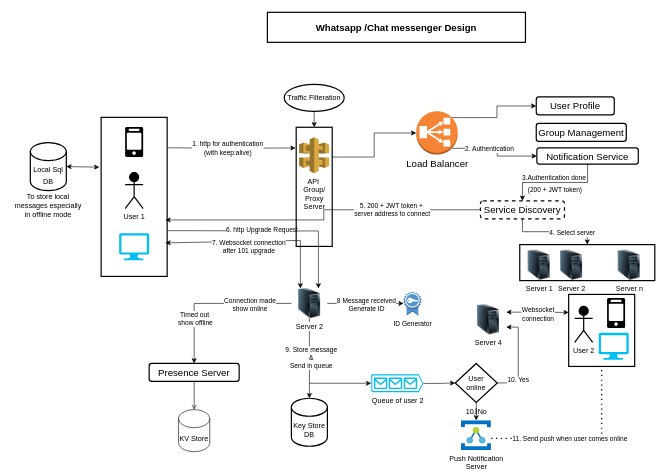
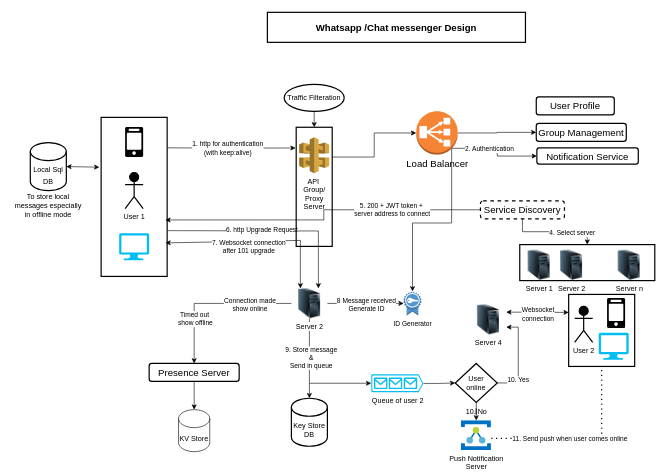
- <mxCell id="8" style="edgeStyle=orthogonalEdgeStyle;rounded=0;orthogonalLoop=1;jettySize=auto;html=1;exitX=0.855;exitY=0.145;exitDx=0;exitDy=0;exitPerimeter=0;entryX=0;entryY=0.5;entryDx=0;entryDy=0;labelBackgroundColor=none;strokeColor=#000000;fontSize=16;fontColor=#000000;" parent="1" source="12" target="13" edge="1"><mxGeometry relative="1" as="geometry" /></mxCell>
+ <mxCell id="8" style="edgeStyle=orthogonalEdgeStyle;rounded=0;orthogonalLoop=1;jettySize=auto;html=1;exitX=0.855;exitY=0.145;exitDx=0;exitDy=0;exitPerimeter=0;labelBackgroundColor=none;strokeColor=#000000;fontSize=16;fontColor=#000000;" parent="1" source="12" target="69" edge="1"><mxGeometry relative="1" as="geometry" /></mxCell>
+ <mxCell id="9" style="edgeStyle=orthogonalEdgeStyle;rounded=0;orthogonalLoop=1;jettySize=auto;html=1;exitX=1;exitY=0.5;exitDx=0;exitDy=0;exitPerimeter=0;entryX=0;entryY=0.5;entryDx=0;entryDy=0;labelBackgroundColor=none;strokeColor=#000000;fontSize=16;fontColor=#000000;" parent="1" source="12" target="14" edge="1"><mxGeometry relative="1" as="geometry" /></mxCell>
- <mxCell id="15" value="&lt;font style=&quot;font-size: 11px;&quot;&gt;3.Authentication done&amp;nbsp;&lt;/font&gt;&lt;div&gt;&lt;font style=&quot;font-size: 11px;&quot;&gt;(200 + JWT token)&lt;/font&gt;&lt;/div&gt;" style="edgeStyle=orthogonalEdgeStyle;rounded=0;orthogonalLoop=1;jettySize=auto;html=1;exitX=0.5;exitY=1;exitDx=0;exitDy=0;entryX=0.5;entryY=0;entryDx=0;entryDy=0;strokeColor=#000000;fontSize=16;fontColor=#000000;labelBackgroundColor=none;" parent="1" source="16" target="17" edge="1"><mxGeometry relative="1" as="geometry" /></mxCell>
- <mxCell id="60" style="edgeStyle=orthogonalEdgeStyle;rounded=0;orthogonalLoop=1;jettySize=auto;html=1;exitX=0.5;exitY=1;exitDx=0;exitDy=0;entryX=0.5;entryY=0;entryDx=0;entryDy=0;entryPerimeter=0;endArrow=open;" parent="1" source="49" target="50" edge="1"><mxGeometry relative="1" as="geometry" /></mxCell>
+ <mxCell id="60" style="edgeStyle=orthogonalEdgeStyle;rounded=0;orthogonalLoop=1;jettySize=auto;html=1;exitX=0.5;exitY=1;exitDx=0;exitDy=0;entryX=0.5;entryY=0;entryDx=0;entryDy=0;entryPerimeter=0;" parent="1" source="49" target="50" edge="1"><mxGeometry relative="1" as="geometry" /></mxCell>
